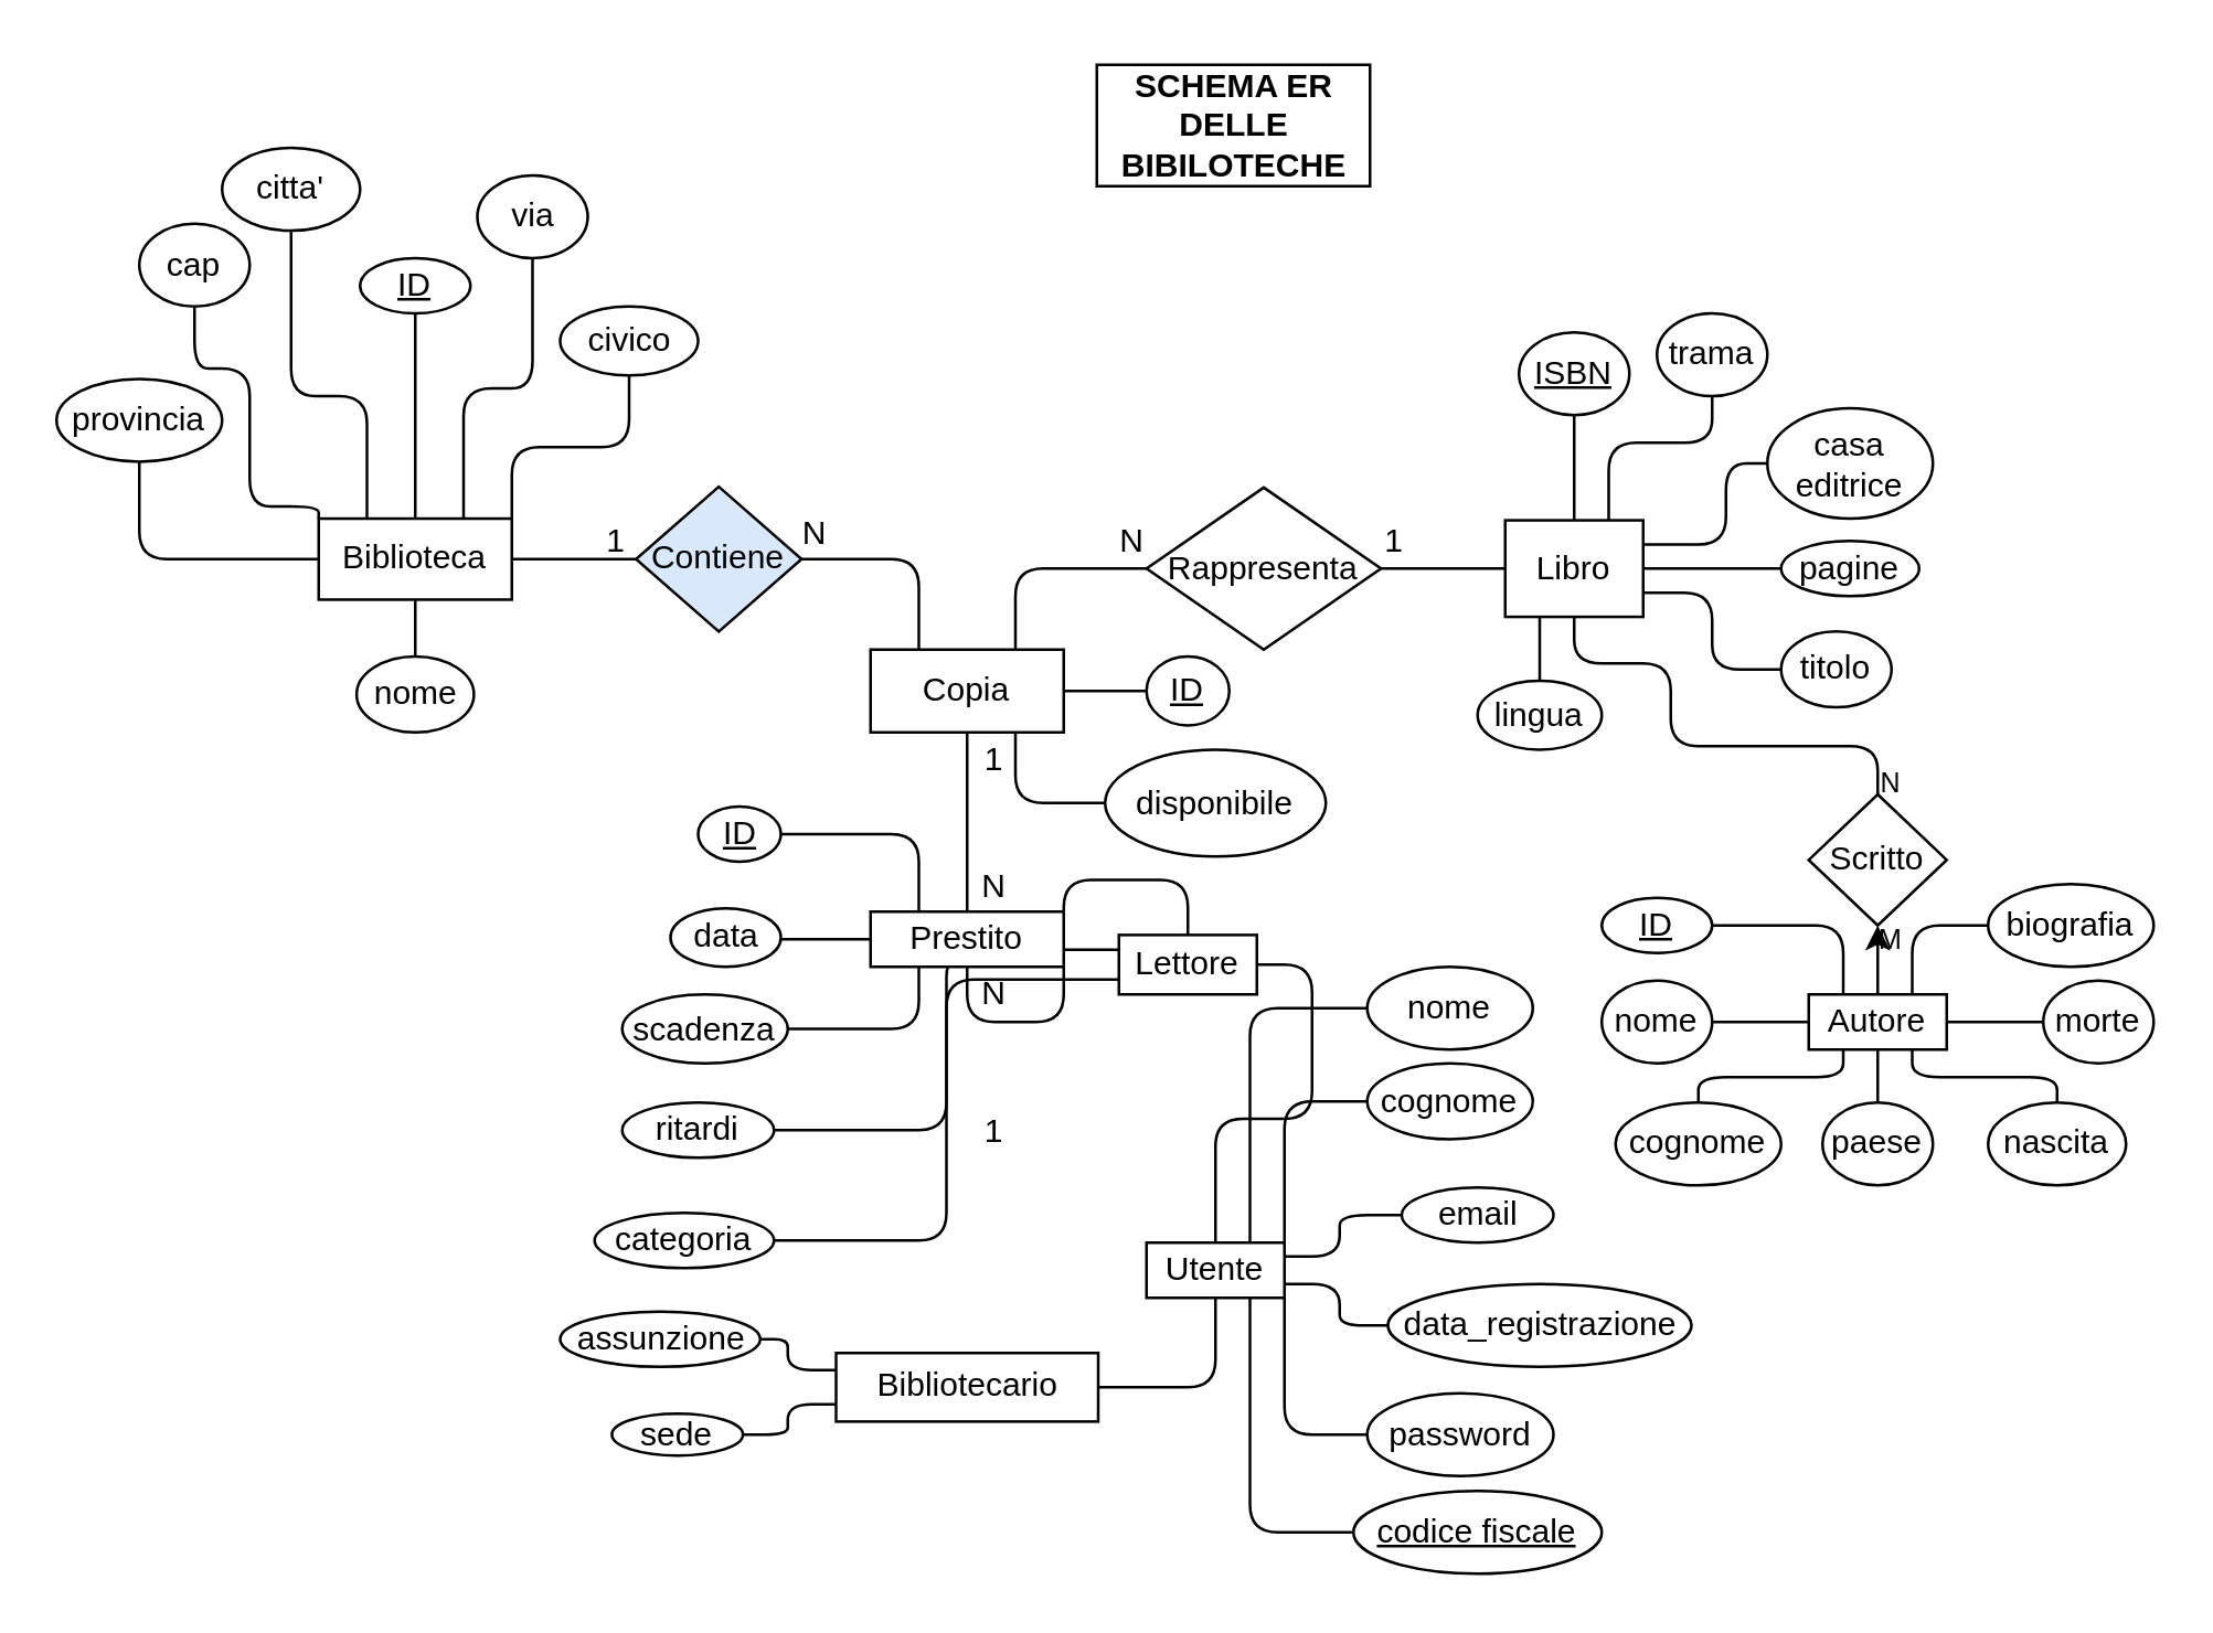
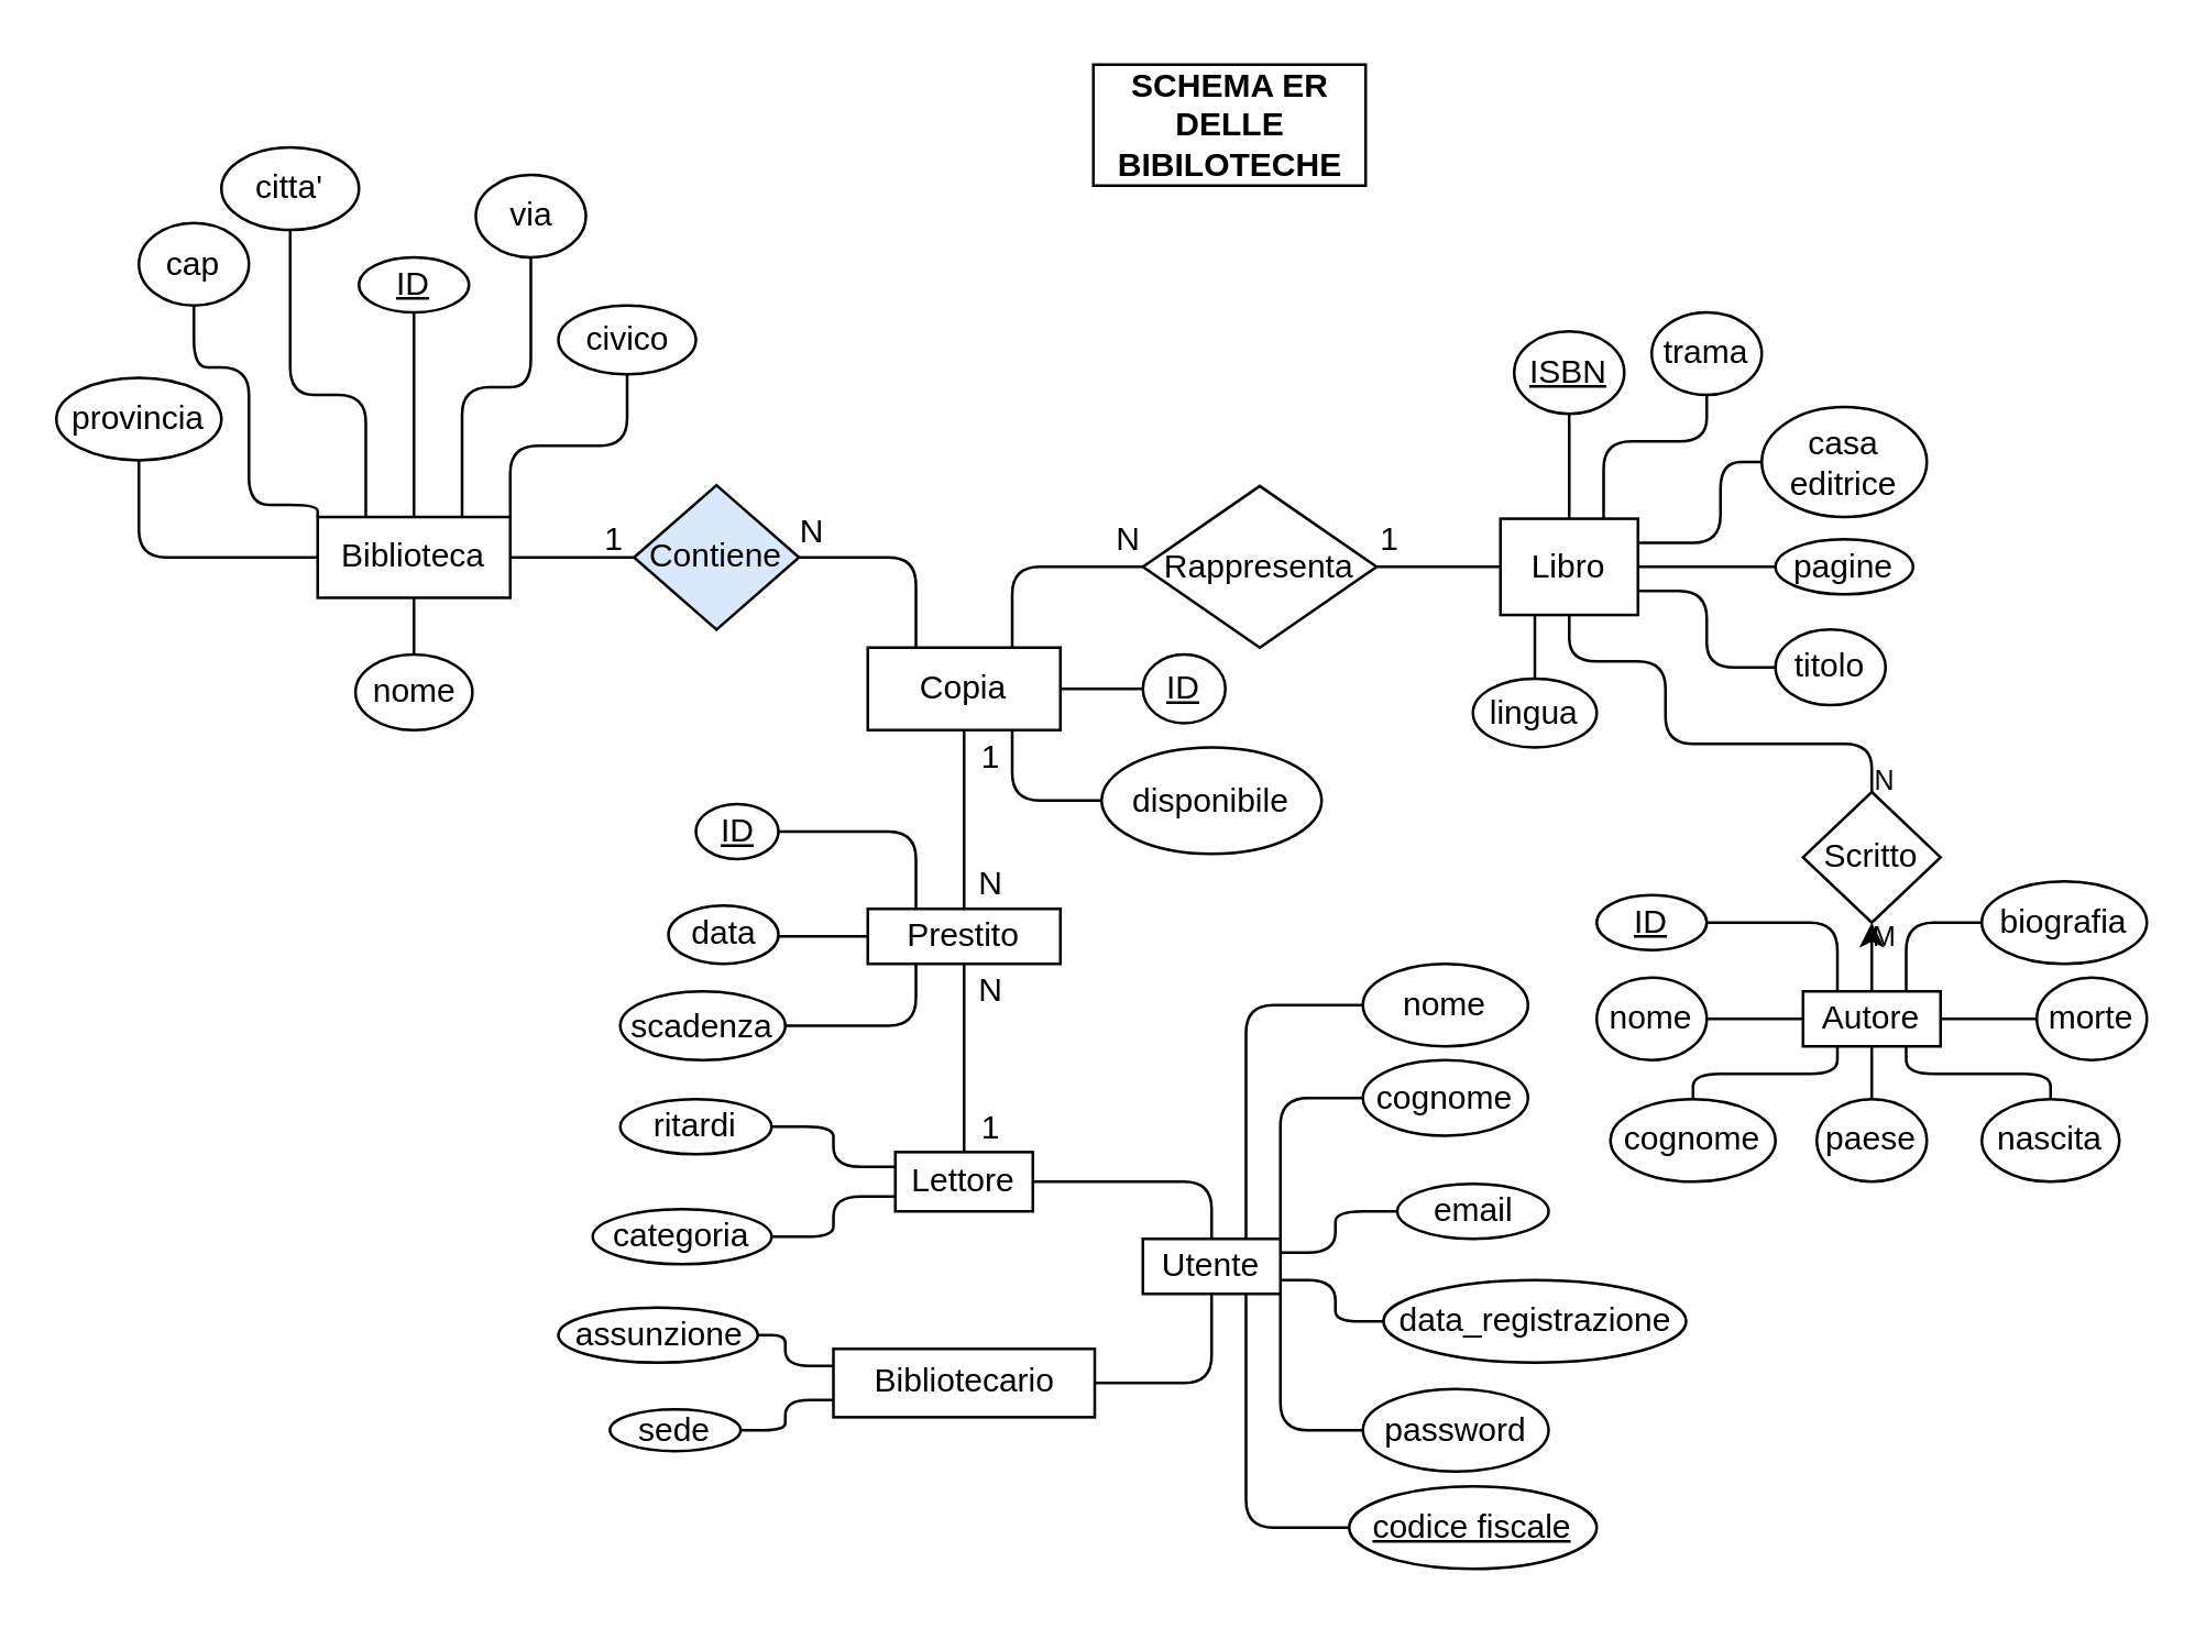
- <mxCell id="54" value="Lettore" style="rounded=0;whiteSpace=wrap;html=1;" parent="1" vertex="1"><mxGeometry x="405" y="338.45" width="50" height="21.55" as="geometry" /></mxCell>
+ <mxCell id="54" value="Lettore" style="rounded=0;whiteSpace=wrap;html=1;" parent="1" vertex="1"><mxGeometry x="325" y="418.45" width="50" height="21.55" as="geometry" /></mxCell>
